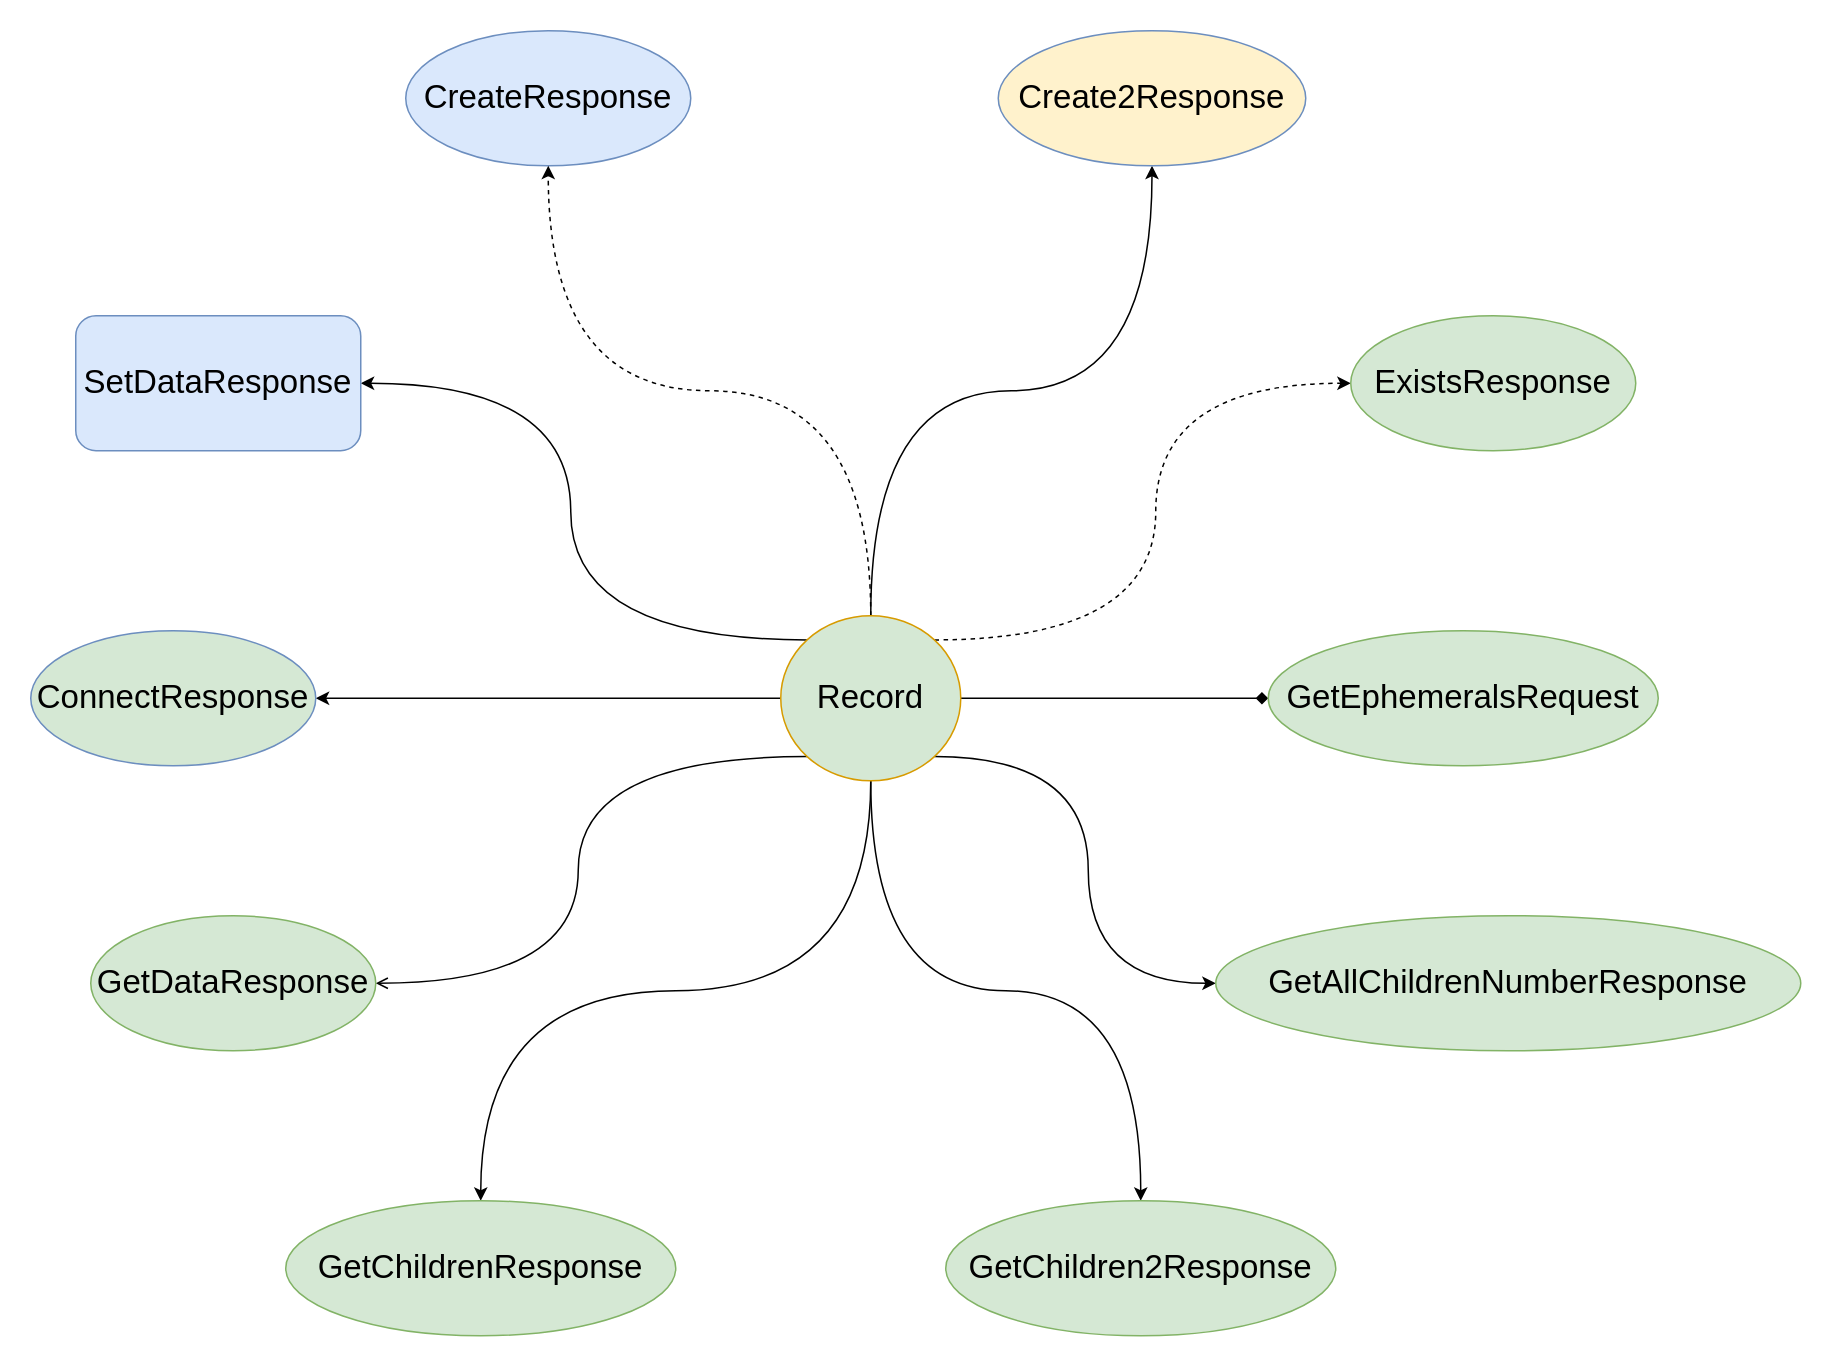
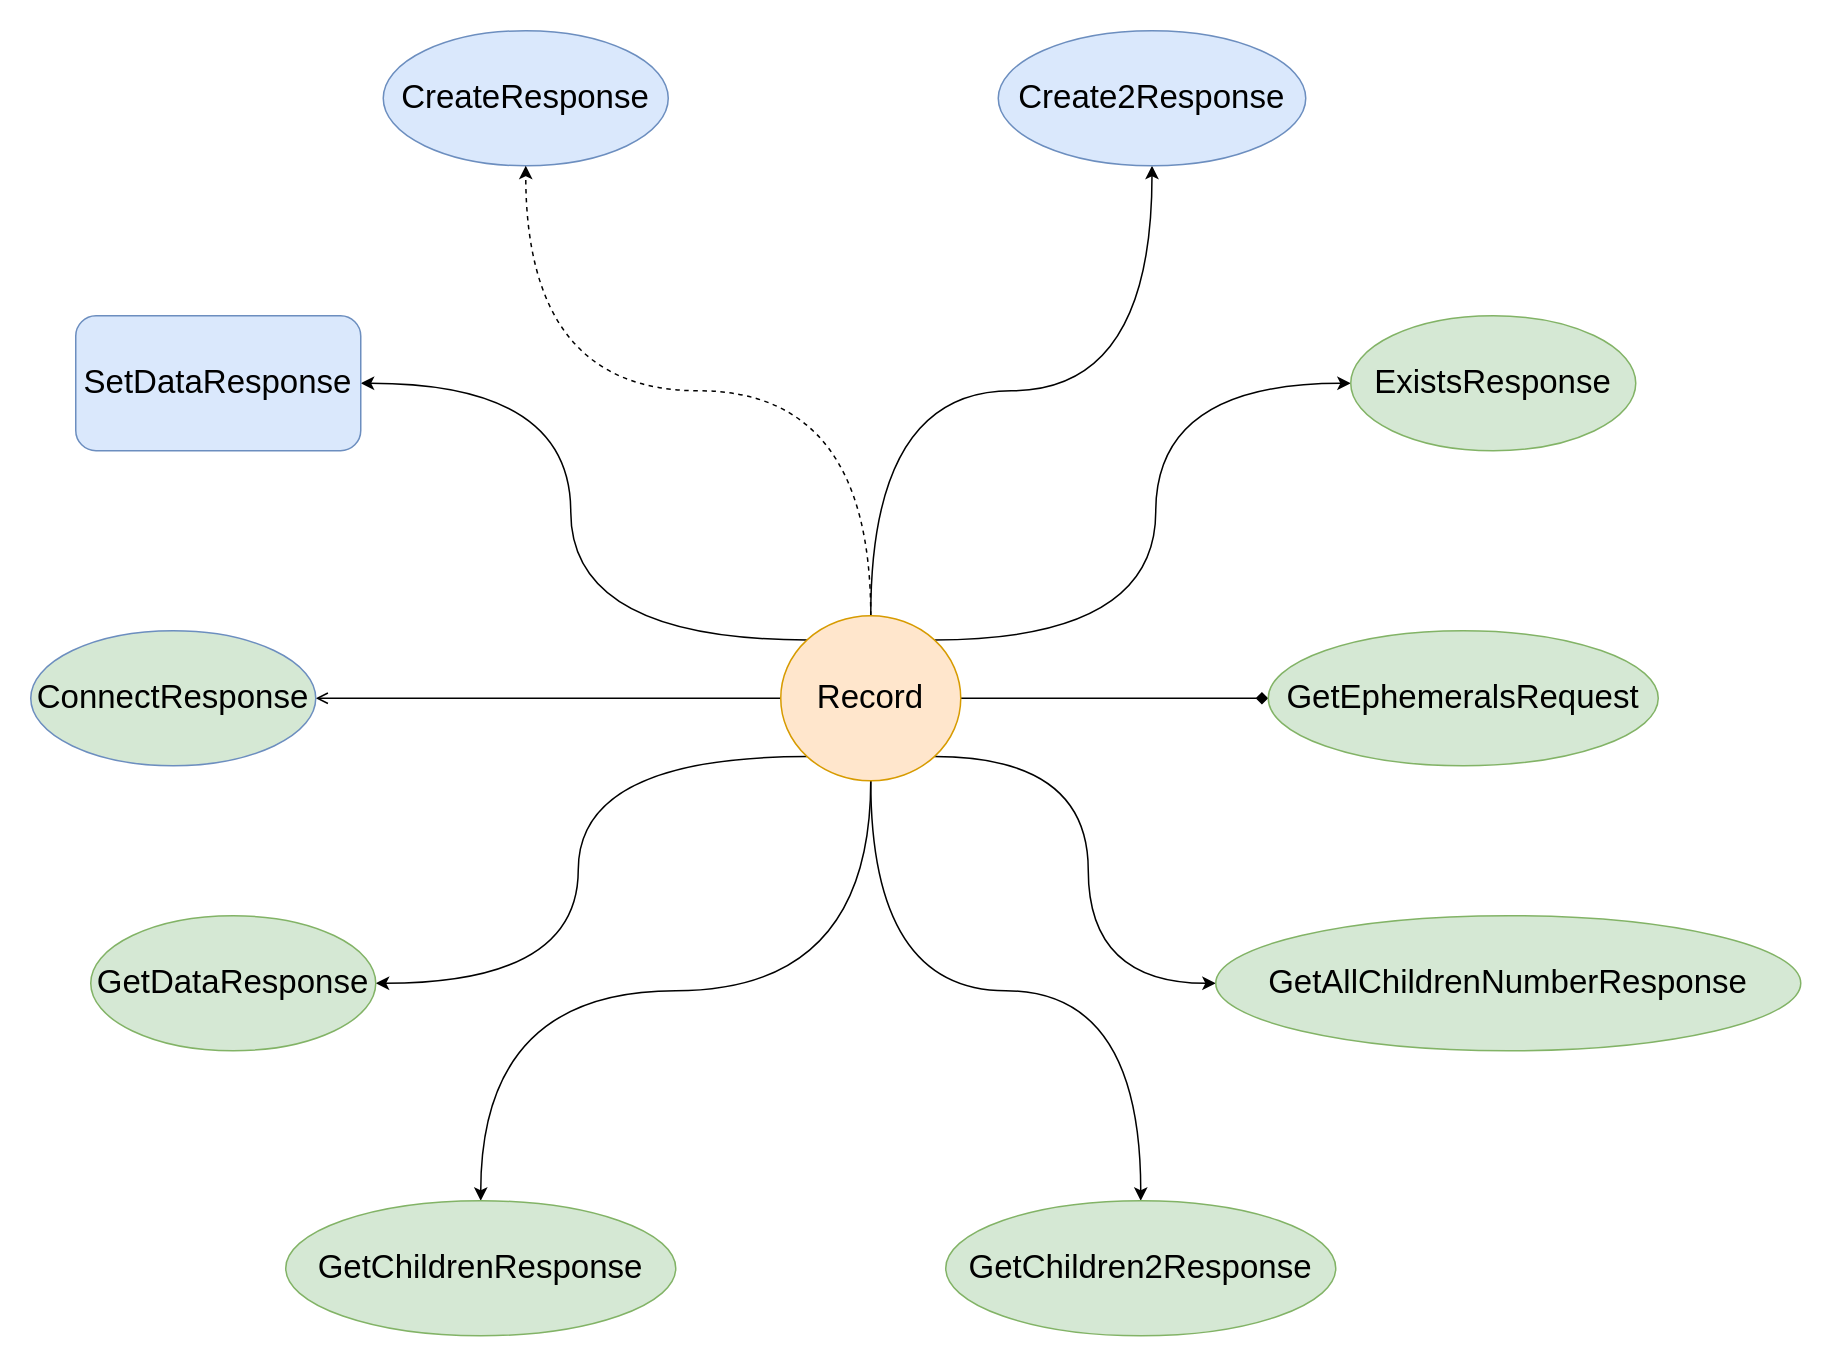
- <mxCell id="2" value="&lt;span style=&quot;font-size: 22px&quot;&gt;CreateResponse&lt;/span&gt;" style="ellipse;whiteSpace=wrap;html=1;fillColor=#dae8fc;strokeColor=#6c8ebf;" vertex="1" parent="1"><mxGeometry x="270" y="20" width="190" height="90" as="geometry" /></mxCell>
+ <mxCell id="2" value="&lt;span style=&quot;font-size: 22px&quot;&gt;CreateResponse&lt;/span&gt;" style="ellipse;whiteSpace=wrap;html=1;fillColor=#dae8fc;strokeColor=#6c8ebf;" vertex="1" parent="1"><mxGeometry x="255" y="20" width="190" height="90" as="geometry" /></mxCell>
- <mxCell id="15" value="&lt;span style=&quot;font-size: 22px&quot;&gt;Create2Response&lt;/span&gt;" style="ellipse;whiteSpace=wrap;html=1;fillColor=#fff2cc;strokeColor=#6c8ebf;" vertex="1" parent="1"><mxGeometry x="665" y="20" width="205" height="90" as="geometry" /></mxCell>
+ <mxCell id="15" value="&lt;span style=&quot;font-size: 22px&quot;&gt;Create2Response&lt;/span&gt;" style="ellipse;whiteSpace=wrap;html=1;fillColor=#dae8fc;strokeColor=#6c8ebf;" vertex="1" parent="1"><mxGeometry x="665" y="20" width="205" height="90" as="geometry" /></mxCell>
- <mxCell id="7" style="edgeStyle=orthogonalEdgeStyle;curved=1;rounded=0;orthogonalLoop=1;jettySize=auto;html=1;exitX=1;exitY=0;exitDx=0;exitDy=0;entryX=0;entryY=0.5;entryDx=0;entryDy=0;dashed=1;" edge="1" parent="1" source="13" target="16"><mxGeometry relative="1" as="geometry" /></mxCell>
+ <mxCell id="7" style="edgeStyle=orthogonalEdgeStyle;curved=1;rounded=0;orthogonalLoop=1;jettySize=auto;html=1;exitX=1;exitY=0;exitDx=0;exitDy=0;entryX=0;entryY=0.5;entryDx=0;entryDy=0;" edge="1" parent="1" source="13" target="16"><mxGeometry relative="1" as="geometry" /></mxCell>
- <mxCell id="3" style="edgeStyle=orthogonalEdgeStyle;curved=1;rounded=0;orthogonalLoop=1;jettySize=auto;html=1;entryX=1;entryY=0.5;entryDx=0;entryDy=0;" edge="1" parent="1" source="13" target="14"><mxGeometry relative="1" as="geometry" /></mxCell>
+ <mxCell id="3" style="edgeStyle=orthogonalEdgeStyle;curved=1;rounded=0;orthogonalLoop=1;jettySize=auto;html=1;entryX=1;entryY=0.5;entryDx=0;entryDy=0;endArrow=open;" edge="1" parent="1" source="13" target="14"><mxGeometry relative="1" as="geometry" /></mxCell>
- <mxCell id="13" value="&lt;span style=&quot;font-size: 22px&quot;&gt;Record&lt;/span&gt;" style="ellipse;whiteSpace=wrap;html=1;fillColor=#d5e8d4;strokeColor=#d79b00;" vertex="1" parent="1"><mxGeometry x="520" y="410" width="120" height="110" as="geometry" /></mxCell>
+ <mxCell id="13" value="&lt;span style=&quot;font-size: 22px&quot;&gt;Record&lt;/span&gt;" style="ellipse;whiteSpace=wrap;html=1;fillColor=#ffe6cc;strokeColor=#d79b00;" vertex="1" parent="1"><mxGeometry x="520" y="410" width="120" height="110" as="geometry" /></mxCell>
- <mxCell id="11" style="edgeStyle=orthogonalEdgeStyle;curved=1;rounded=0;orthogonalLoop=1;jettySize=auto;html=1;exitX=0;exitY=1;exitDx=0;exitDy=0;entryX=1;entryY=0.5;entryDx=0;entryDy=0;endArrow=open;" edge="1" parent="1" source="13" target="17"><mxGeometry relative="1" as="geometry" /></mxCell>
+ <mxCell id="11" style="edgeStyle=orthogonalEdgeStyle;curved=1;rounded=0;orthogonalLoop=1;jettySize=auto;html=1;exitX=0;exitY=1;exitDx=0;exitDy=0;entryX=1;entryY=0.5;entryDx=0;entryDy=0;" edge="1" parent="1" source="13" target="17"><mxGeometry relative="1" as="geometry" /></mxCell>
